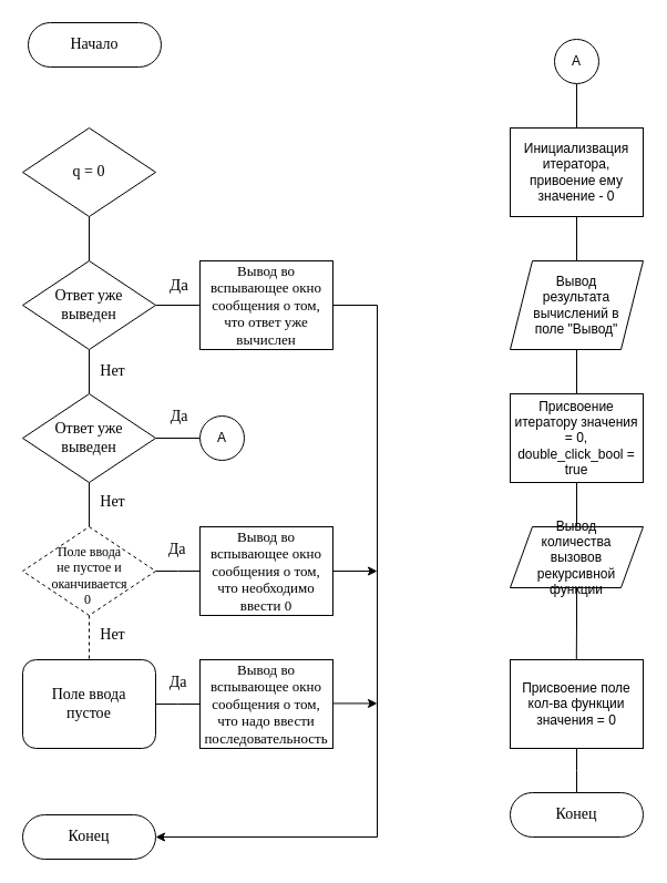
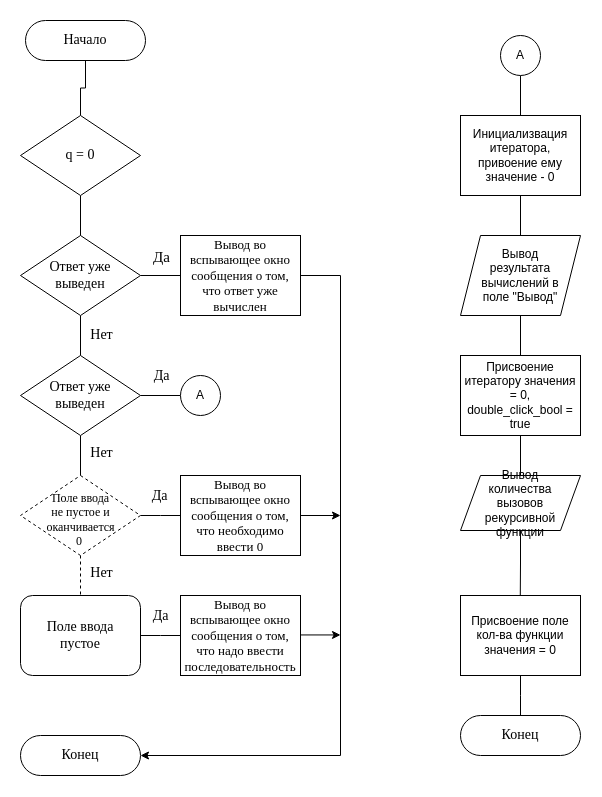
+ <mxCell id="2" style="edgeStyle=orthogonalEdgeStyle;rounded=0;orthogonalLoop=1;jettySize=auto;html=1;exitX=0.5;exitY=0.5;exitDx=0;exitDy=20;exitPerimeter=0;entryX=0.5;entryY=0;entryDx=0;entryDy=0;endArrow=none;endFill=0;" edge="1" parent="1" source="3" target="10"><mxGeometry relative="1" as="geometry" /></mxCell>
